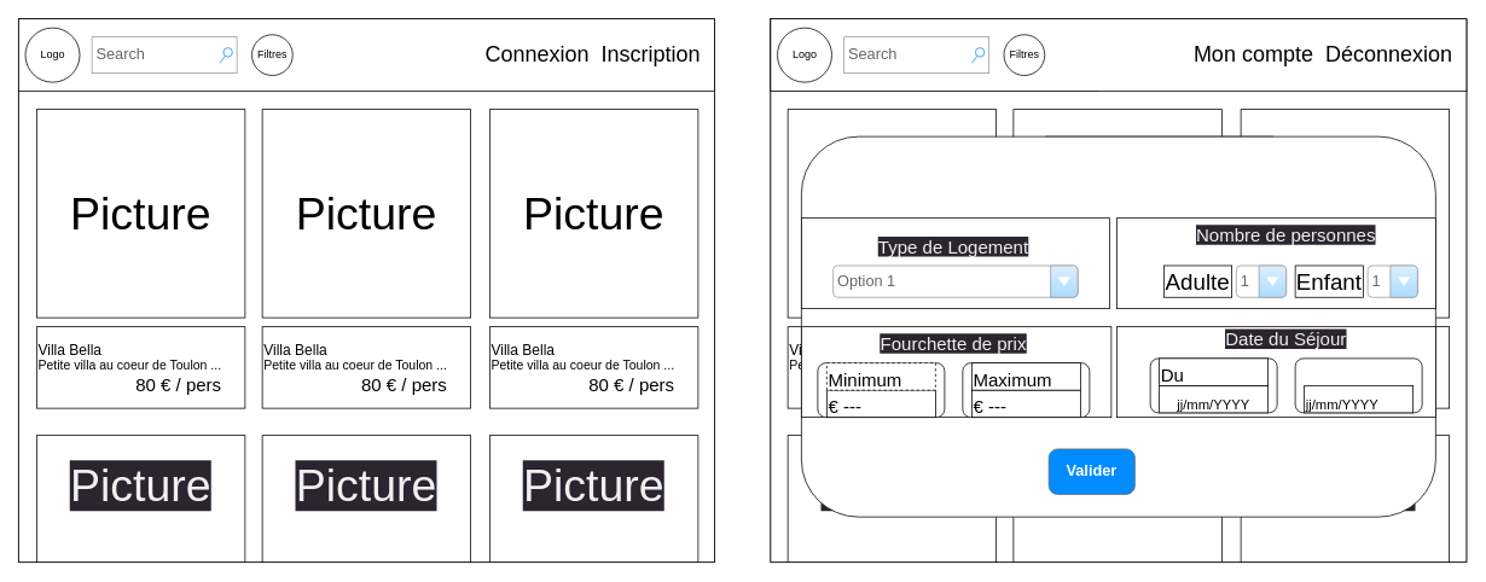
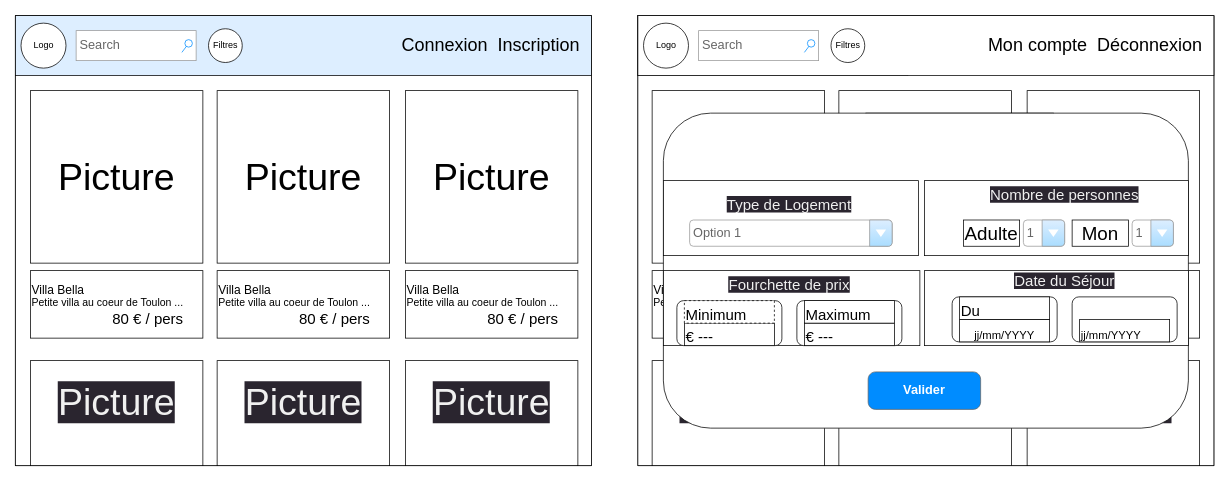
- <mxCell id="6" value="&lt;font style=&quot;font-size: 24px;&quot;&gt;Connexion&amp;nbsp; Inscription&amp;nbsp;&amp;nbsp;&lt;/font&gt;" style="rounded=0;whiteSpace=wrap;html=1;align=right;" parent="2" vertex="1"><mxGeometry width="768" height="80" as="geometry" /></mxCell>
+ <mxCell id="6" value="&lt;font style=&quot;font-size: 24px;&quot;&gt;Connexion&amp;nbsp; Inscription&amp;nbsp;&amp;nbsp;&lt;/font&gt;" style="rounded=0;whiteSpace=wrap;html=1;align=right;fillColor=#ddeeff;" parent="2" vertex="1"><mxGeometry width="768" height="80" as="geometry" /></mxCell>
- <mxCell id="54" value="Enfant" style="rounded=0;whiteSpace=wrap;html=1;fontSize=25;" parent="18" vertex="1"><mxGeometry x="579" y="272.5" width="75" height="35" as="geometry" /></mxCell>
+ <mxCell id="54" value="Mon" style="rounded=0;whiteSpace=wrap;html=1;fontSize=25;" parent="18" vertex="1"><mxGeometry x="579" y="272.5" width="75" height="35" as="geometry" /></mxCell>
- <mxCell id="47" value="Valider" style="strokeWidth=1;shadow=0;dashed=0;align=center;html=1;shape=mxgraph.mockup.buttons.button;strokeColor=#666666;fontColor=#ffffff;mainText=;buttonStyle=round;fontSize=17;fontStyle=1;fillColor=#008cff;whiteSpace=wrap;" parent="18" vertex="1"><mxGeometry x="307" y="475" width="95" height="50" as="geometry" /></mxCell>
+ <mxCell id="47" value="Valider" style="strokeWidth=1;shadow=0;dashed=0;align=center;html=1;shape=mxgraph.mockup.buttons.button;strokeColor=#666666;fontColor=#ffffff;mainText=;buttonStyle=round;fontSize=17;fontStyle=1;fillColor=#008cff;whiteSpace=wrap;" parent="18" vertex="1"><mxGeometry x="307" y="475" width="150" height="50" as="geometry" /></mxCell>
